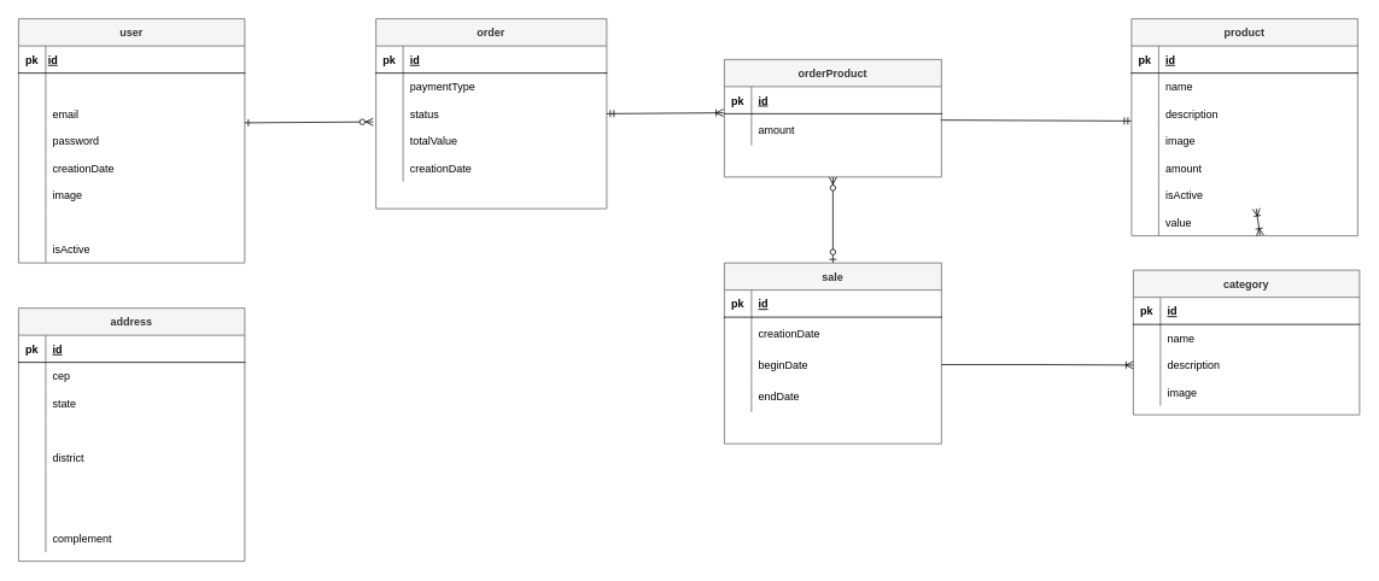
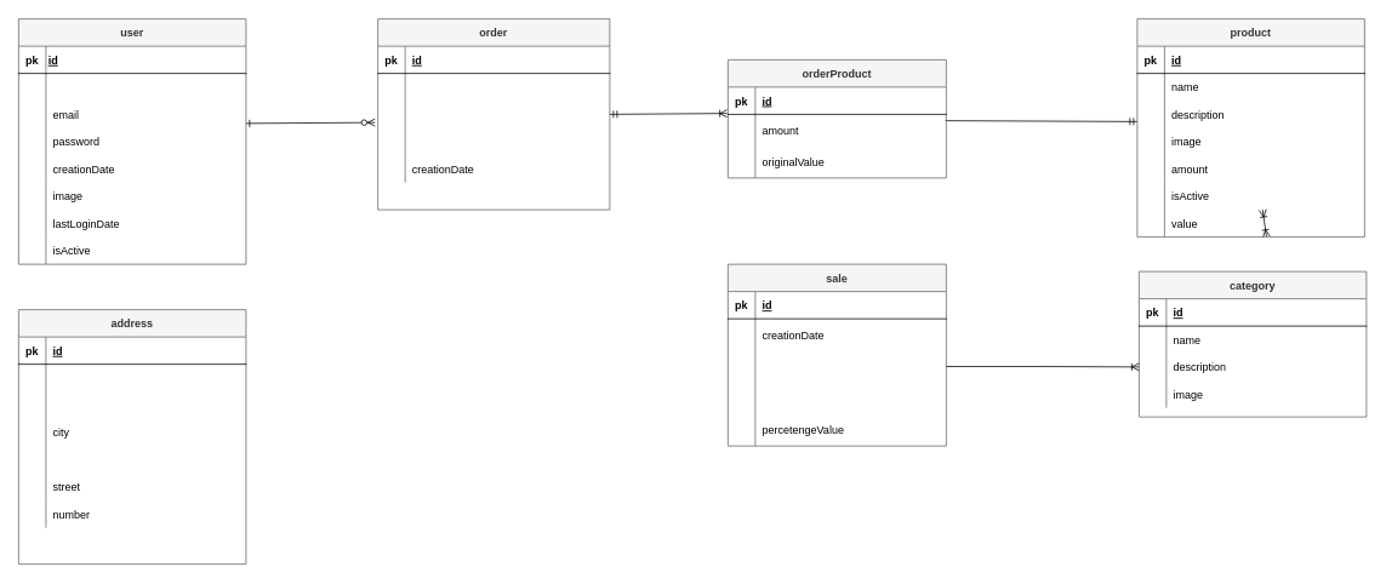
- <mxCell id="58" value="paymentType" style="shape=partialRectangle;overflow=hidden;connectable=0;fillColor=none;top=0;left=0;bottom=0;right=0;align=left;spacingLeft=6;" parent="56" vertex="1"><mxGeometry x="30" width="225" height="30" as="geometry" /></mxCell>
- <mxCell id="61" value="status" style="shape=partialRectangle;overflow=hidden;connectable=0;fillColor=none;top=0;left=0;bottom=0;right=0;align=left;spacingLeft=6;" parent="59" vertex="1"><mxGeometry x="30" width="225" height="30" as="geometry" /></mxCell>
- <mxCell id="64" value="totalValue" style="shape=partialRectangle;overflow=hidden;connectable=0;fillColor=none;top=0;left=0;bottom=0;right=0;align=left;spacingLeft=6;" parent="62" vertex="1"><mxGeometry x="30" width="225" height="30" as="geometry" /></mxCell>
+ <mxCell id="80" value="originalValue" style="shape=partialRectangle;overflow=hidden;connectable=0;fillColor=none;top=0;left=0;bottom=0;right=0;align=left;spacingLeft=6;" parent="78" vertex="1"><mxGeometry x="30" width="210" height="35" as="geometry" /></mxCell>
- <mxCell id="120" style="edgeStyle=orthogonalEdgeStyle;rounded=0;orthogonalLoop=1;jettySize=auto;html=1;entryX=0.5;entryY=1;entryDx=0;entryDy=0;startArrow=ERzeroToOne;startFill=1;endArrow=ERzeroToMany;endFill=1;" parent="1" source="121" target="71" edge="1"><mxGeometry relative="1" as="geometry" /></mxCell>
+ <mxCell id="22" value="lastLoginDate" style="shape=partialRectangle;overflow=hidden;connectable=0;fillColor=none;top=0;left=0;bottom=0;right=0;align=left;spacingLeft=6;" parent="20" vertex="1"><mxGeometry x="30" width="220" height="30" as="geometry" /></mxCell>
- <mxCell id="130" value="beginDate" style="shape=partialRectangle;overflow=hidden;connectable=0;fillColor=none;top=0;left=0;bottom=0;right=0;align=left;spacingLeft=6;" parent="128" vertex="1"><mxGeometry x="30" width="210" height="35" as="geometry" /></mxCell>
- <mxCell id="32" value="cep" style="shape=partialRectangle;overflow=hidden;connectable=0;fillColor=none;top=0;left=0;bottom=0;right=0;align=left;spacingLeft=6;" parent="30" vertex="1"><mxGeometry x="30" width="220" height="30" as="geometry" /></mxCell>
- <mxCell id="133" value="endDate" style="shape=partialRectangle;overflow=hidden;connectable=0;fillColor=none;top=0;left=0;bottom=0;right=0;align=left;spacingLeft=6;" parent="131" vertex="1"><mxGeometry x="30" width="210" height="35" as="geometry" /></mxCell>
- <mxCell id="35" value="state" style="shape=partialRectangle;overflow=hidden;connectable=0;fillColor=none;top=0;left=0;bottom=0;right=0;align=left;spacingLeft=6;" parent="33" vertex="1"><mxGeometry x="30" width="220" height="30" as="geometry" /></mxCell>
+ <mxCell id="136" value="percetengeValue" style="shape=partialRectangle;overflow=hidden;connectable=0;fillColor=none;top=0;left=0;bottom=0;right=0;align=left;spacingLeft=6;" parent="134" vertex="1"><mxGeometry x="30" width="210" height="35" as="geometry" /></mxCell>
+ <mxCell id="38" value="city" style="shape=partialRectangle;overflow=hidden;connectable=0;fillColor=none;top=0;left=0;bottom=0;right=0;align=left;spacingLeft=6;" parent="36" vertex="1"><mxGeometry x="30" width="220" height="30" as="geometry" /></mxCell>
- <mxCell id="41" value="district" style="shape=partialRectangle;overflow=hidden;connectable=0;fillColor=none;top=0;left=0;bottom=0;right=0;align=left;spacingLeft=6;" parent="39" vertex="1"><mxGeometry x="30" width="220" height="30" as="geometry" /></mxCell>
+ <mxCell id="44" value="street" style="shape=partialRectangle;overflow=hidden;connectable=0;fillColor=none;top=0;left=0;bottom=0;right=0;align=left;spacingLeft=6;" parent="42" vertex="1"><mxGeometry x="30" width="220" height="30" as="geometry" /></mxCell>
+ <mxCell id="47" value="number" style="shape=partialRectangle;overflow=hidden;connectable=0;fillColor=none;top=0;left=0;bottom=0;right=0;align=left;spacingLeft=6;" parent="45" vertex="1"><mxGeometry x="30" width="220" height="30" as="geometry" /></mxCell>
- <mxCell id="50" value="complement" style="shape=partialRectangle;overflow=hidden;connectable=0;fillColor=none;top=0;left=0;bottom=0;right=0;align=left;spacingLeft=6;" parent="48" vertex="1"><mxGeometry x="30" width="220" height="30" as="geometry" /></mxCell>
